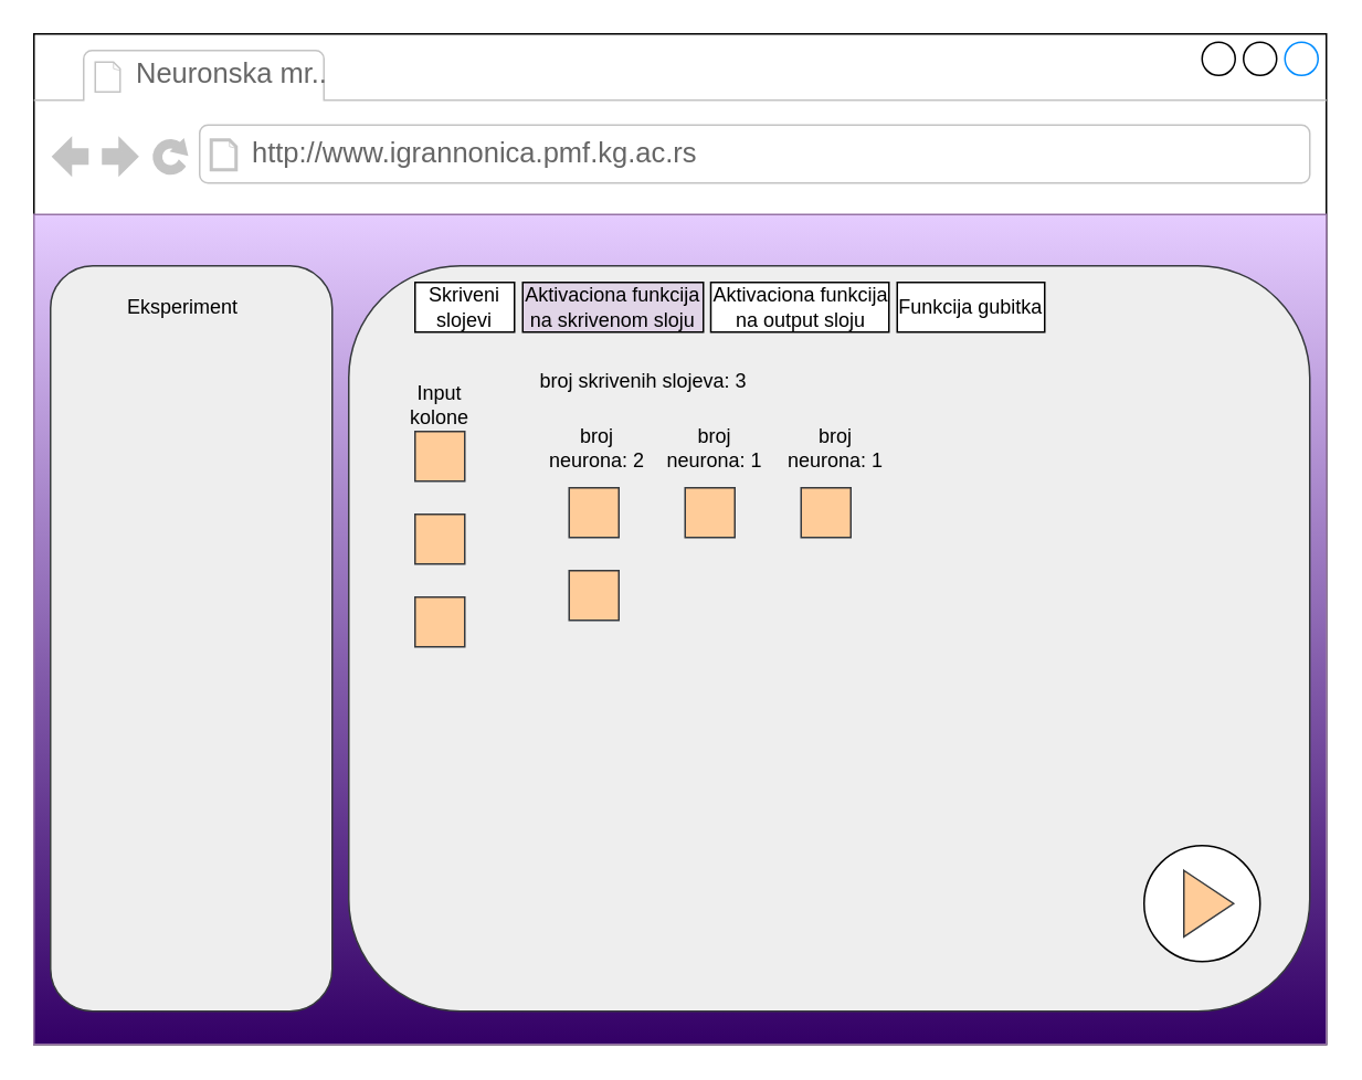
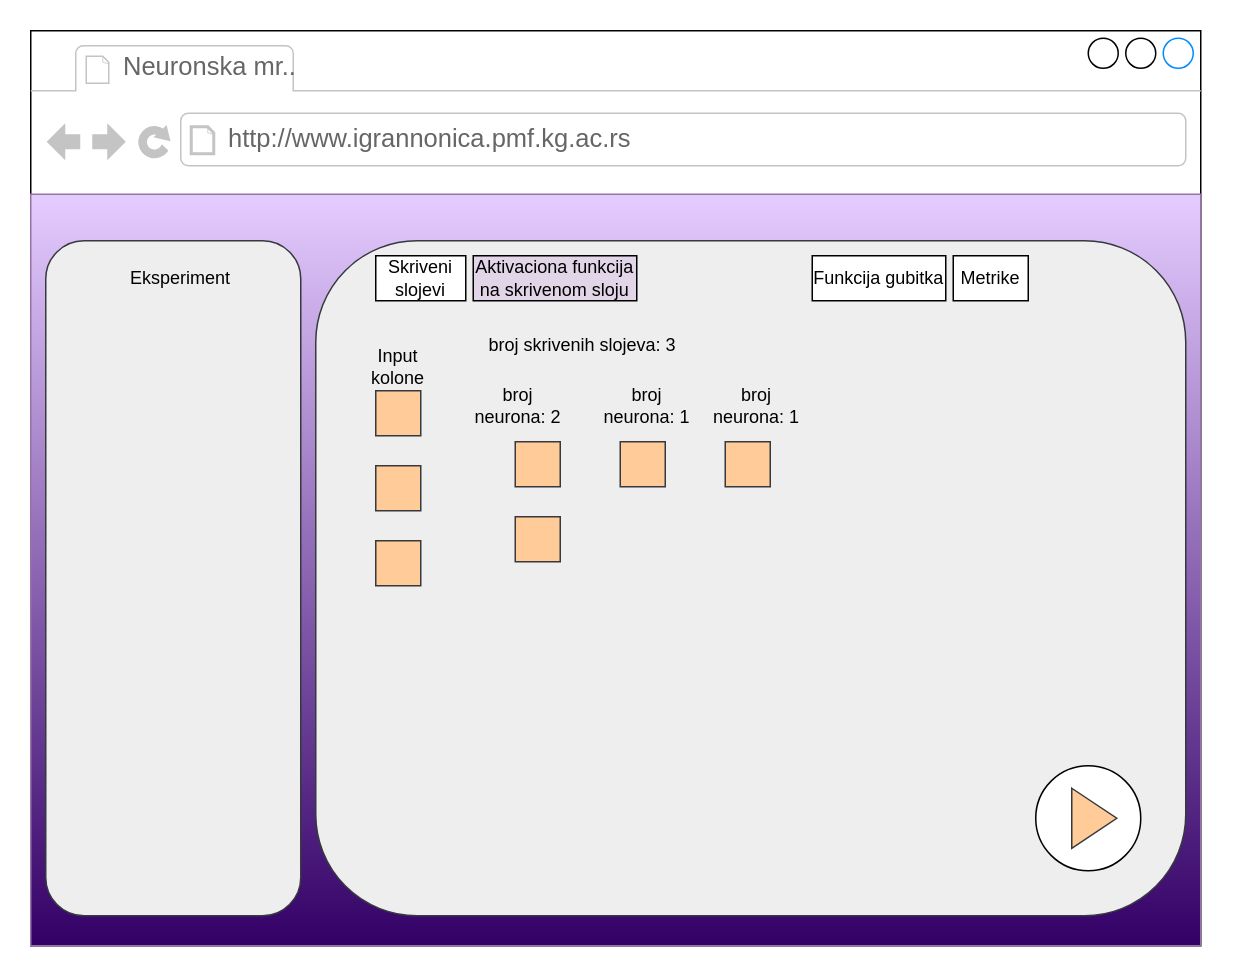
- <mxCell id="8" value="Eksperiment" style="text;html=1;strokeColor=none;fillColor=none;align=center;verticalAlign=middle;whiteSpace=wrap;rounded=0;" parent="2" vertex="1"><mxGeometry x="60" y="150" width="60" height="30" as="geometry" /></mxCell>
+ <mxCell id="8" value="Eksperiment" style="text;html=1;strokeColor=none;fillColor=none;align=center;verticalAlign=middle;whiteSpace=wrap;rounded=0;" parent="2" vertex="1"><mxGeometry x="70" y="150" width="60" height="30" as="geometry" /></mxCell>
- <mxCell id="10" value="Aktivaciona funkcija na output sloju" style="rounded=0;whiteSpace=wrap;html=1;" parent="2" vertex="1"><mxGeometry x="408.5" y="150" width="107.5" height="30" as="geometry" /></mxCell>
+ <mxCell id="14" value="Metrike" style="rounded=0;whiteSpace=wrap;html=1;" parent="2" vertex="1"><mxGeometry x="615" y="150" width="50" height="30" as="geometry" /></mxCell>
- <mxCell id="24" value="broj neurona: 2" style="text;html=1;strokeColor=none;fillColor=none;align=center;verticalAlign=middle;whiteSpace=wrap;rounded=0;" parent="2" vertex="1"><mxGeometry x="305" y="235" width="70" height="30" as="geometry" /></mxCell>
+ <mxCell id="24" value="broj neurona: 2" style="text;html=1;strokeColor=none;fillColor=none;align=center;verticalAlign=middle;whiteSpace=wrap;rounded=0;" parent="2" vertex="1"><mxGeometry x="290" y="235" width="70" height="30" as="geometry" /></mxCell>
